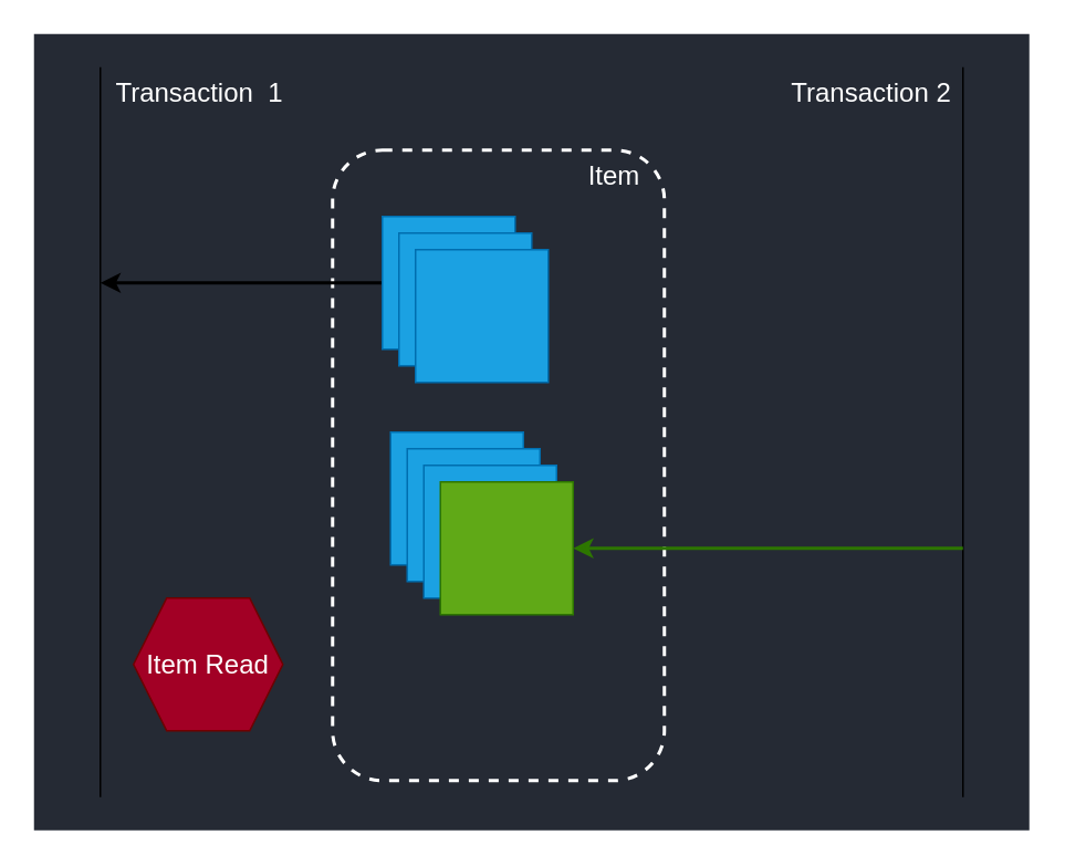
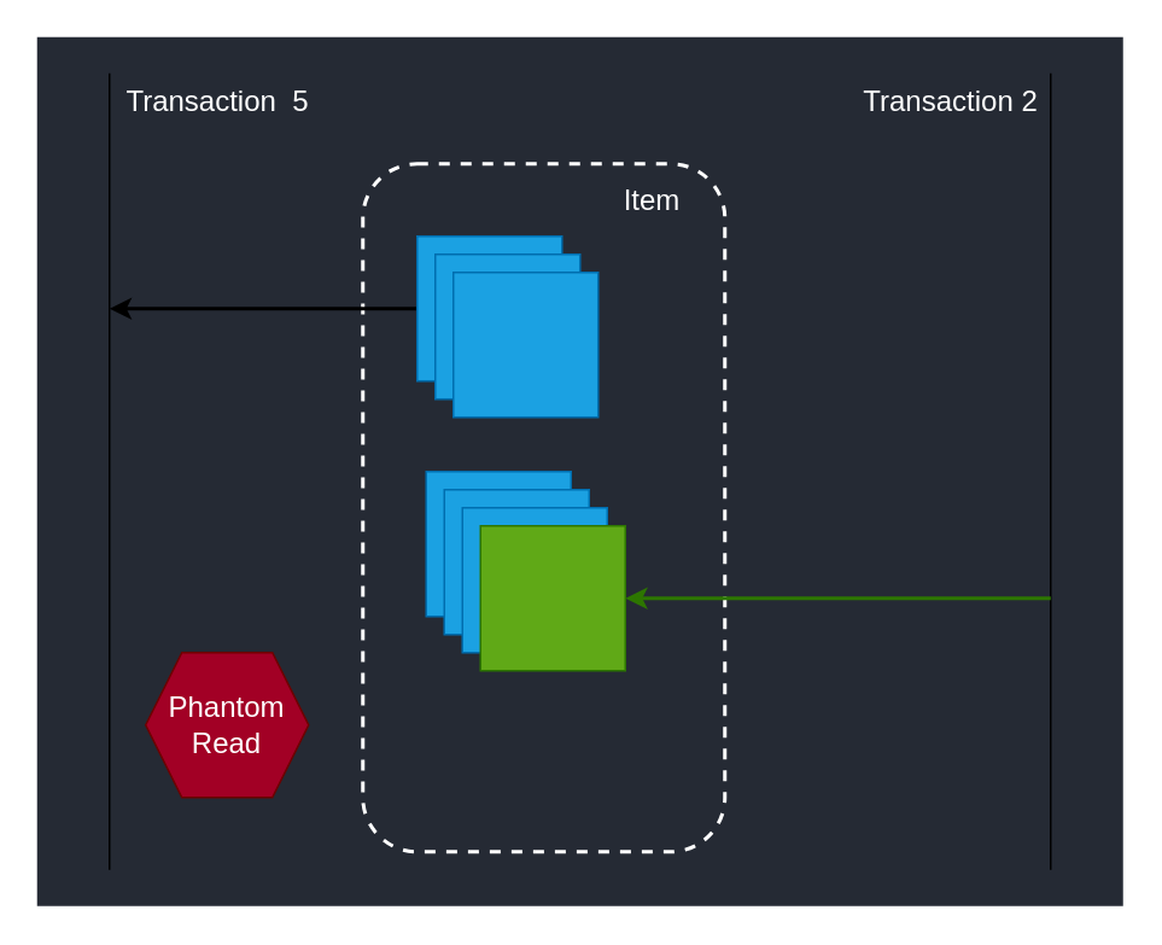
- <mxCell id="8" value="&lt;font style=&quot;font-size: 16px;&quot; color=&quot;#ffffff&quot;&gt;Transaction&amp;nbsp; 1&lt;/font&gt;" style="text;html=1;strokeColor=none;fillColor=none;align=center;verticalAlign=middle;whiteSpace=wrap;rounded=0;dashed=1;fontColor=#000000;" vertex="1" parent="1"><mxGeometry x="60" y="40" width="120" height="30" as="geometry" /></mxCell>
+ <mxCell id="8" value="&lt;font style=&quot;font-size: 16px;&quot; color=&quot;#ffffff&quot;&gt;Transaction&amp;nbsp; 5&lt;/font&gt;" style="text;html=1;strokeColor=none;fillColor=none;align=center;verticalAlign=middle;whiteSpace=wrap;rounded=0;dashed=1;fontColor=#000000;" vertex="1" parent="1"><mxGeometry x="60" y="40" width="120" height="30" as="geometry" /></mxCell>
- <mxCell id="7" value="&lt;font color=&quot;#ffffff&quot; style=&quot;font-size: 16px;&quot;&gt;Item&lt;/font&gt;" style="text;html=1;align=center;verticalAlign=middle;whiteSpace=wrap;rounded=0;dashed=1;fontColor=#000000;fontSize=16;" vertex="1" parent="1"><mxGeometry x="340" y="90" width="60" height="30" as="geometry" /></mxCell>
+ <mxCell id="7" value="&lt;font color=&quot;#ffffff&quot; style=&quot;font-size: 16px;&quot;&gt;Item&lt;/font&gt;" style="text;html=1;align=center;verticalAlign=middle;whiteSpace=wrap;rounded=0;dashed=1;fontColor=#000000;fontSize=16;" vertex="1" parent="1"><mxGeometry x="330" y="95" width="60" height="30" as="geometry" /></mxCell>
- <mxCell id="16" value="Item Read" style="shape=hexagon;perimeter=hexagonPerimeter2;whiteSpace=wrap;html=1;fixedSize=1;size=20;fontSize=16;fillColor=#a20025;fontColor=#ffffff;strokeColor=#6F0000;" vertex="1" parent="1"><mxGeometry x="80" y="360" width="90" height="80" as="geometry" /></mxCell>
+ <mxCell id="16" value="Phantom Read" style="shape=hexagon;perimeter=hexagonPerimeter2;whiteSpace=wrap;html=1;fixedSize=1;size=20;fontSize=16;fillColor=#a20025;fontColor=#ffffff;strokeColor=#6F0000;" vertex="1" parent="1"><mxGeometry x="80" y="360" width="90" height="80" as="geometry" /></mxCell>
